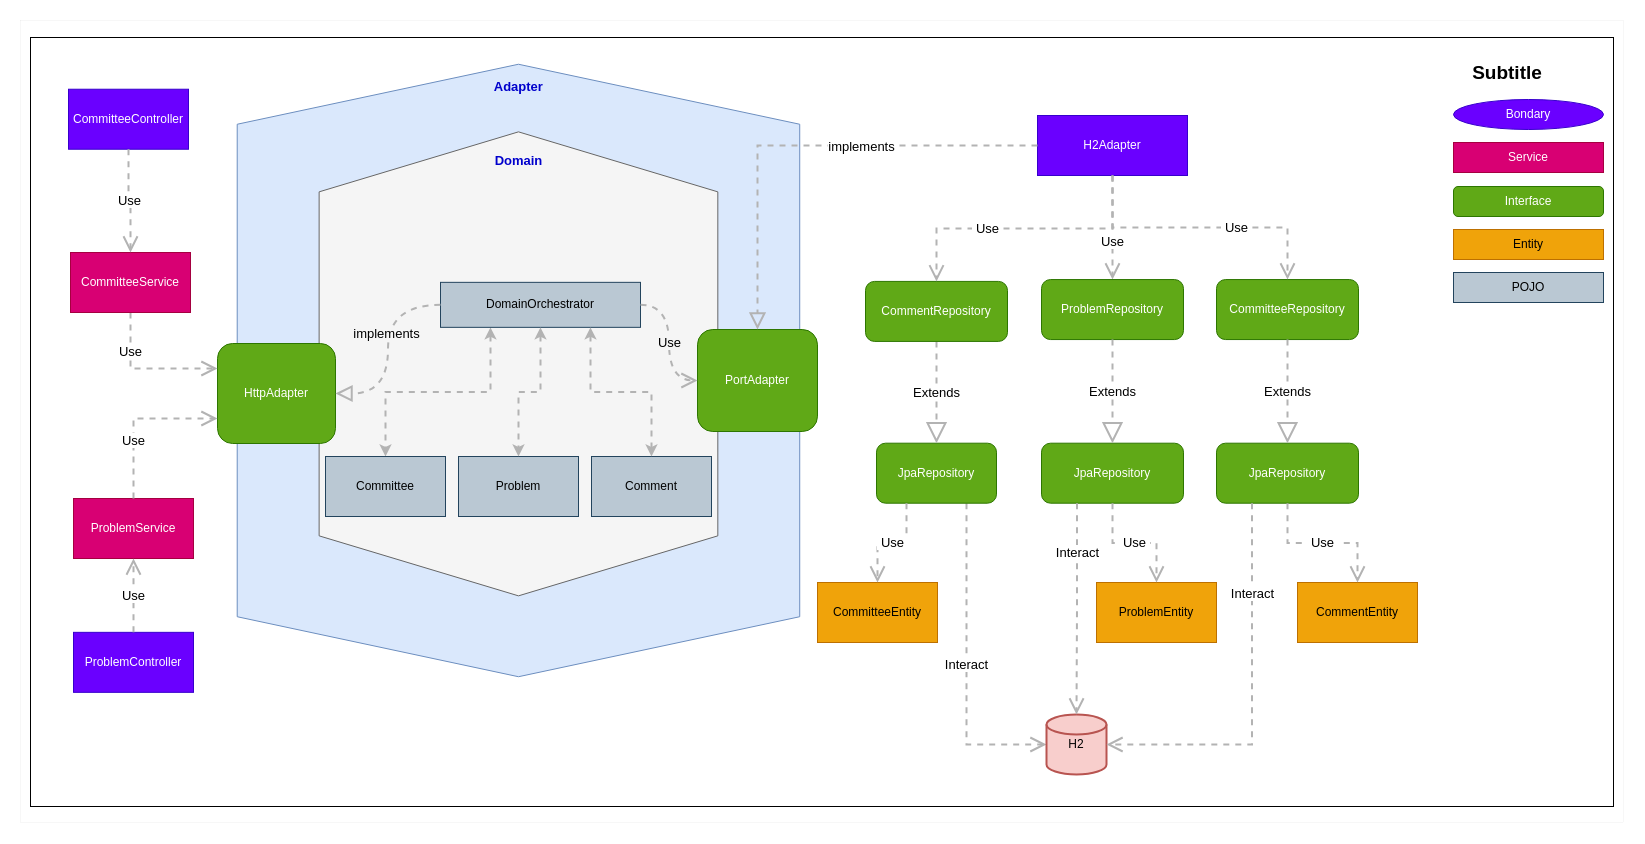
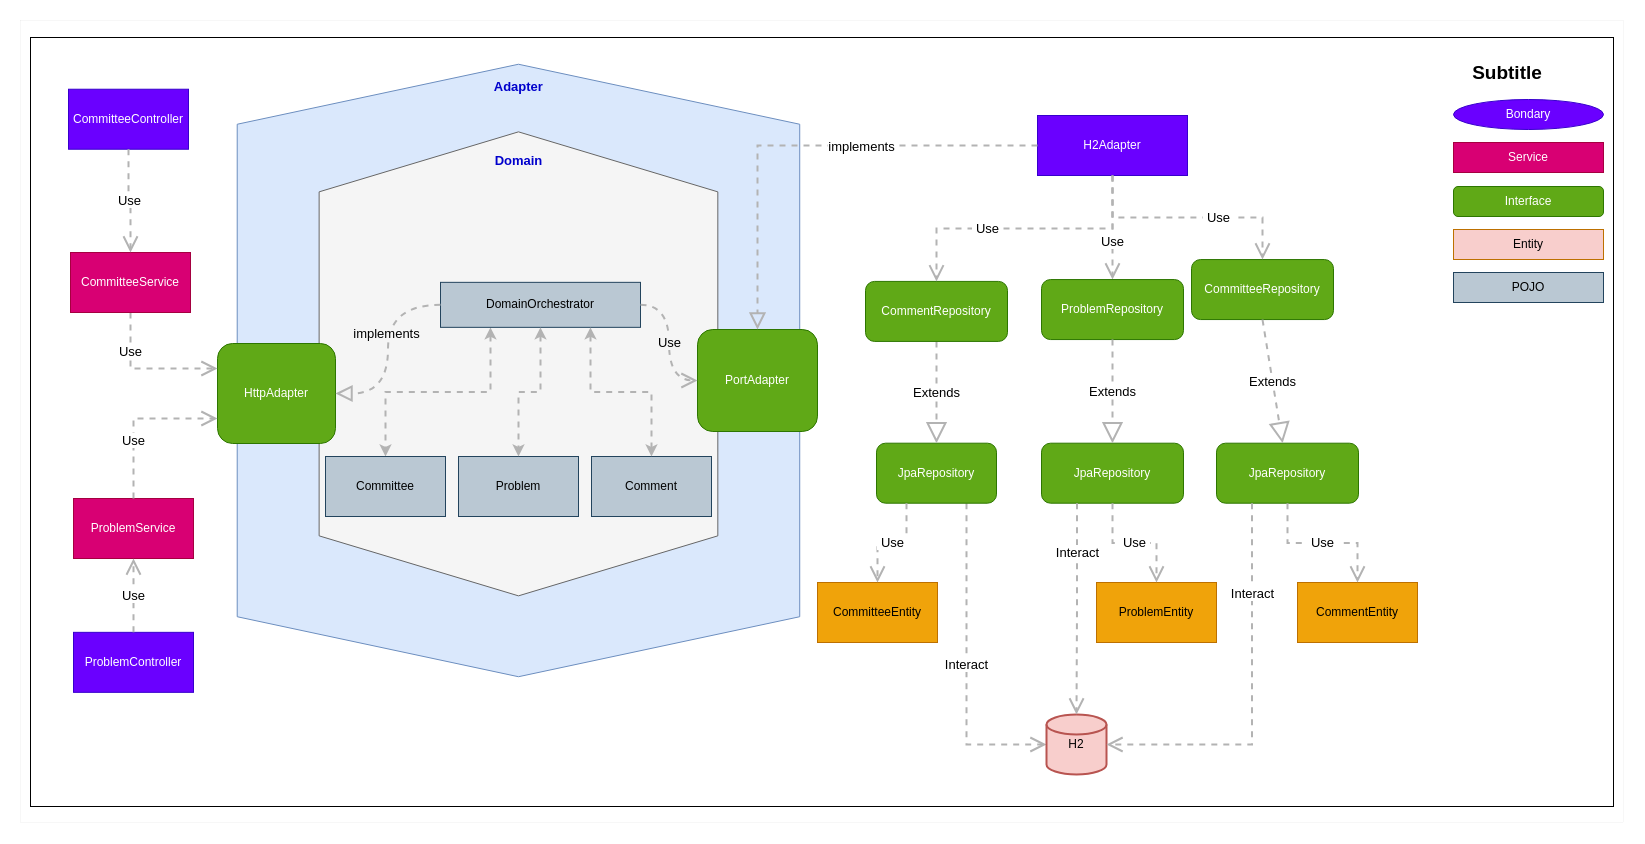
- <mxCell id="54" value="Entity" style="rounded=0;whiteSpace=wrap;html=1;fillColor=#f0a30a;strokeColor=#BD7000;fontColor=#000000;" vertex="1" parent="52"><mxGeometry y="130" width="150" height="30" as="geometry" /></mxCell>
+ <mxCell id="54" value="Entity" style="rounded=0;whiteSpace=wrap;html=1;fillColor=#f8cecc;strokeColor=#BD7000;fontColor=#000000;" vertex="1" parent="52"><mxGeometry y="130" width="150" height="30" as="geometry" /></mxCell>
- <mxCell id="36" value="CommitteeRepository" style="rounded=1;whiteSpace=wrap;html=1;fillColor=#60a917;strokeColor=#2D7600;fontColor=#ffffff;" vertex="1" parent="1"><mxGeometry x="1216" y="279.06" width="142" height="60" as="geometry" /></mxCell>
+ <mxCell id="36" value="CommitteeRepository" style="rounded=1;whiteSpace=wrap;html=1;fillColor=#60a917;strokeColor=#2D7600;fontColor=#ffffff;" vertex="1" parent="1"><mxGeometry x="1191" y="259.06" width="142" height="60" as="geometry" /></mxCell>
